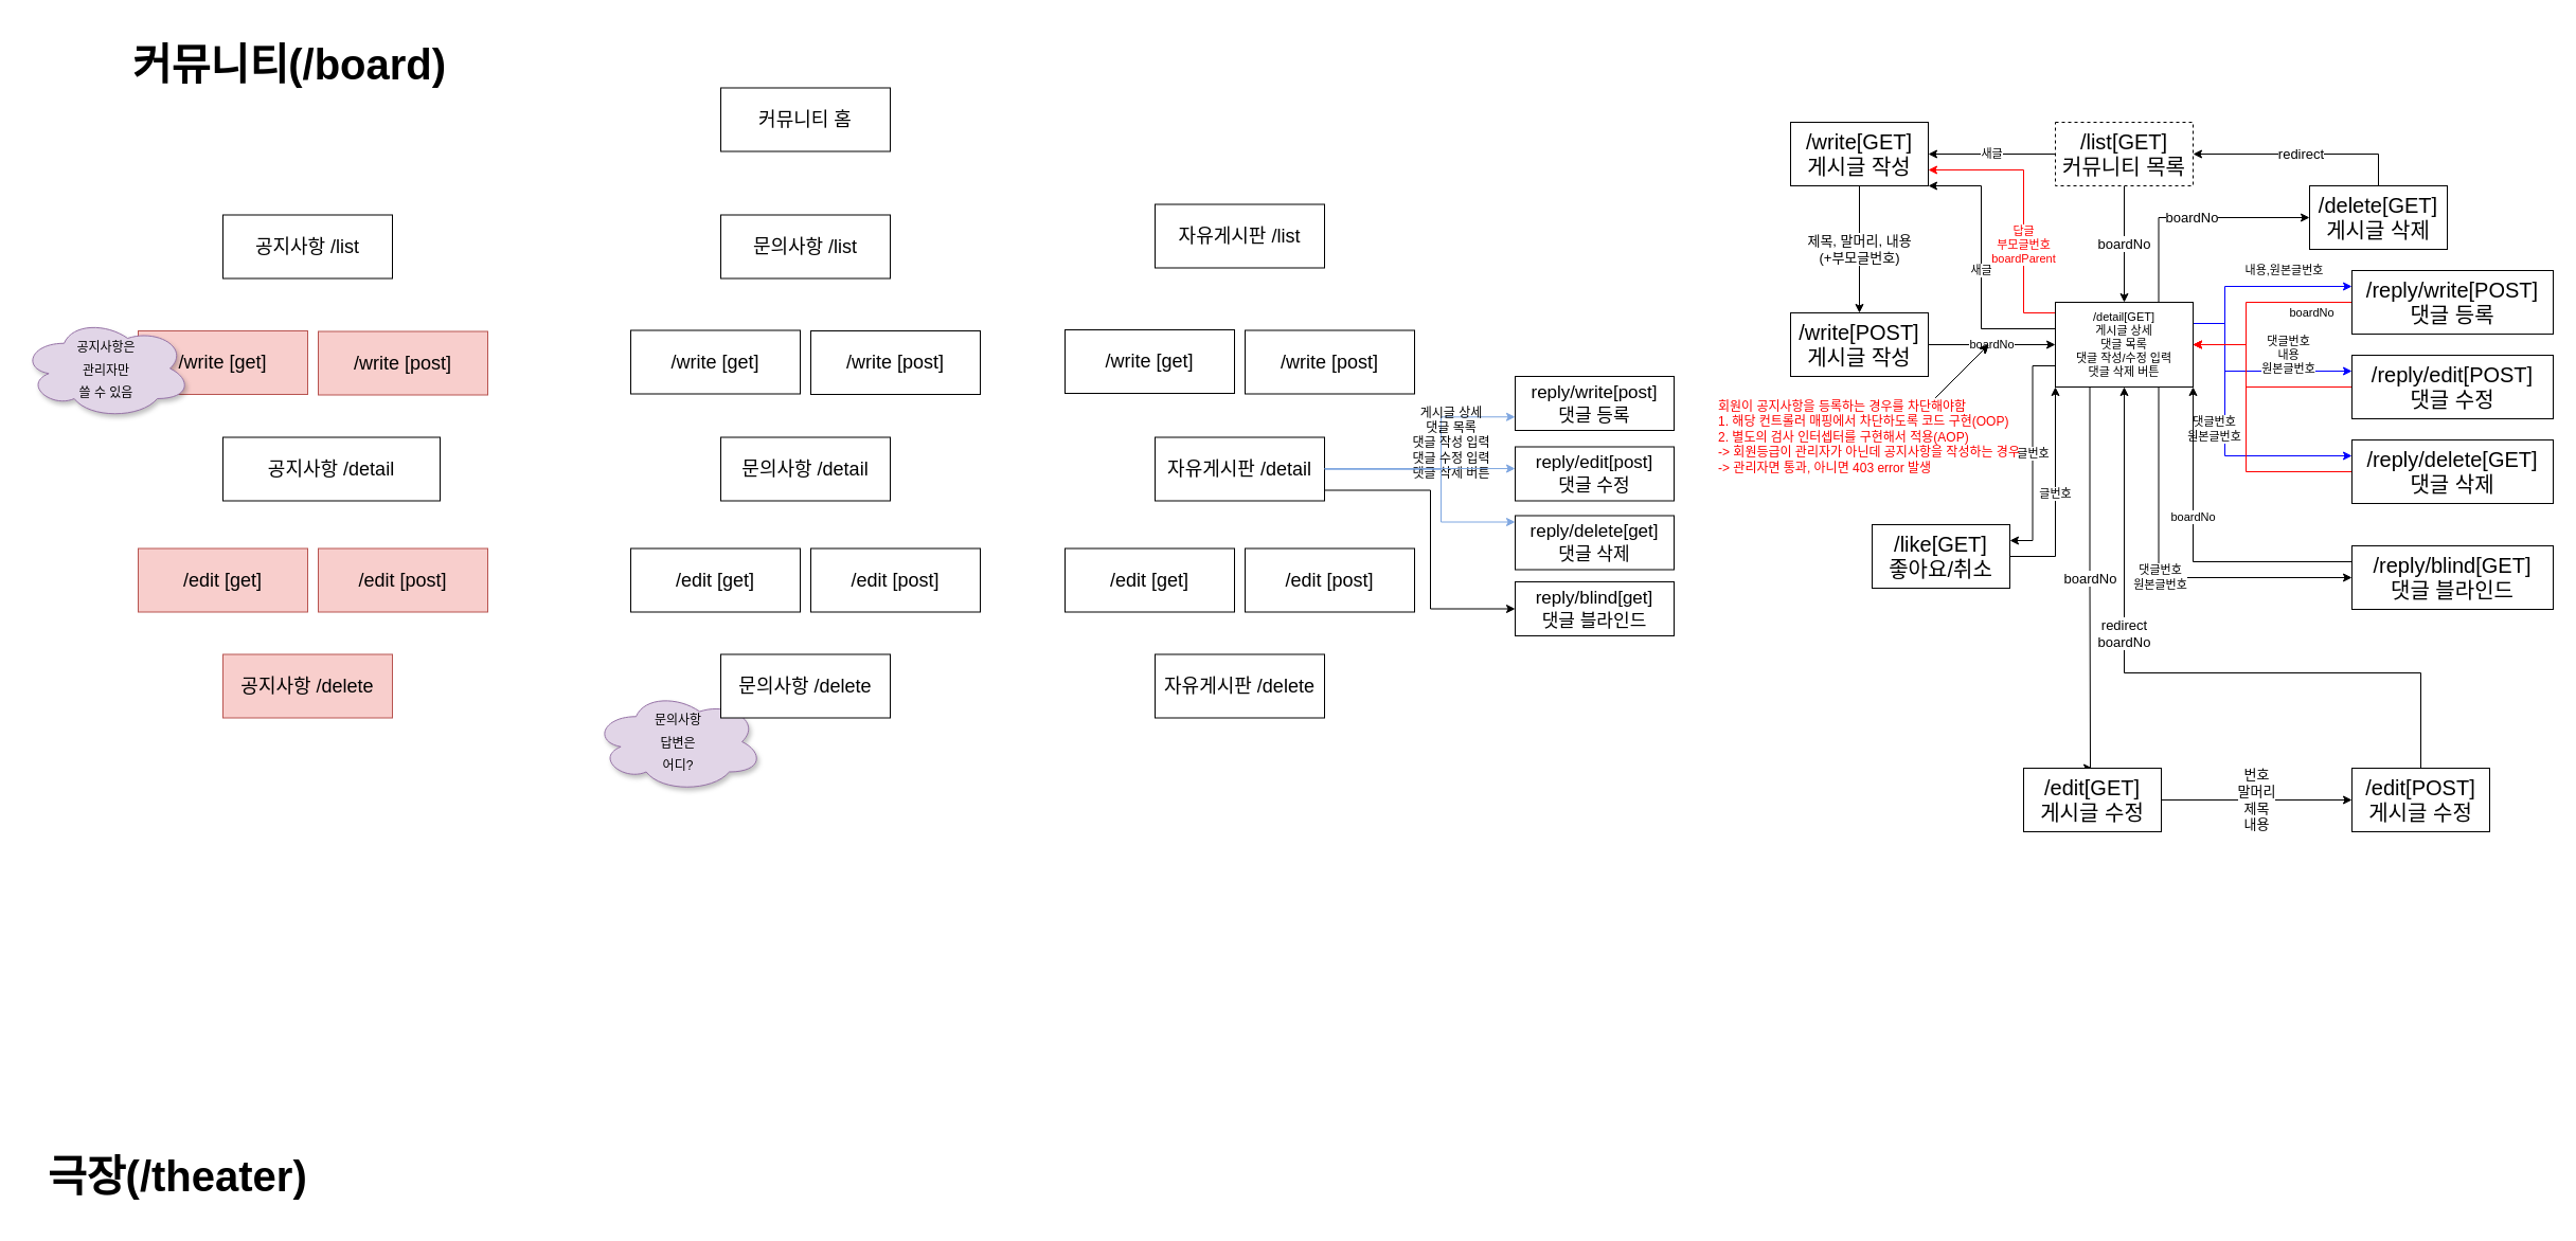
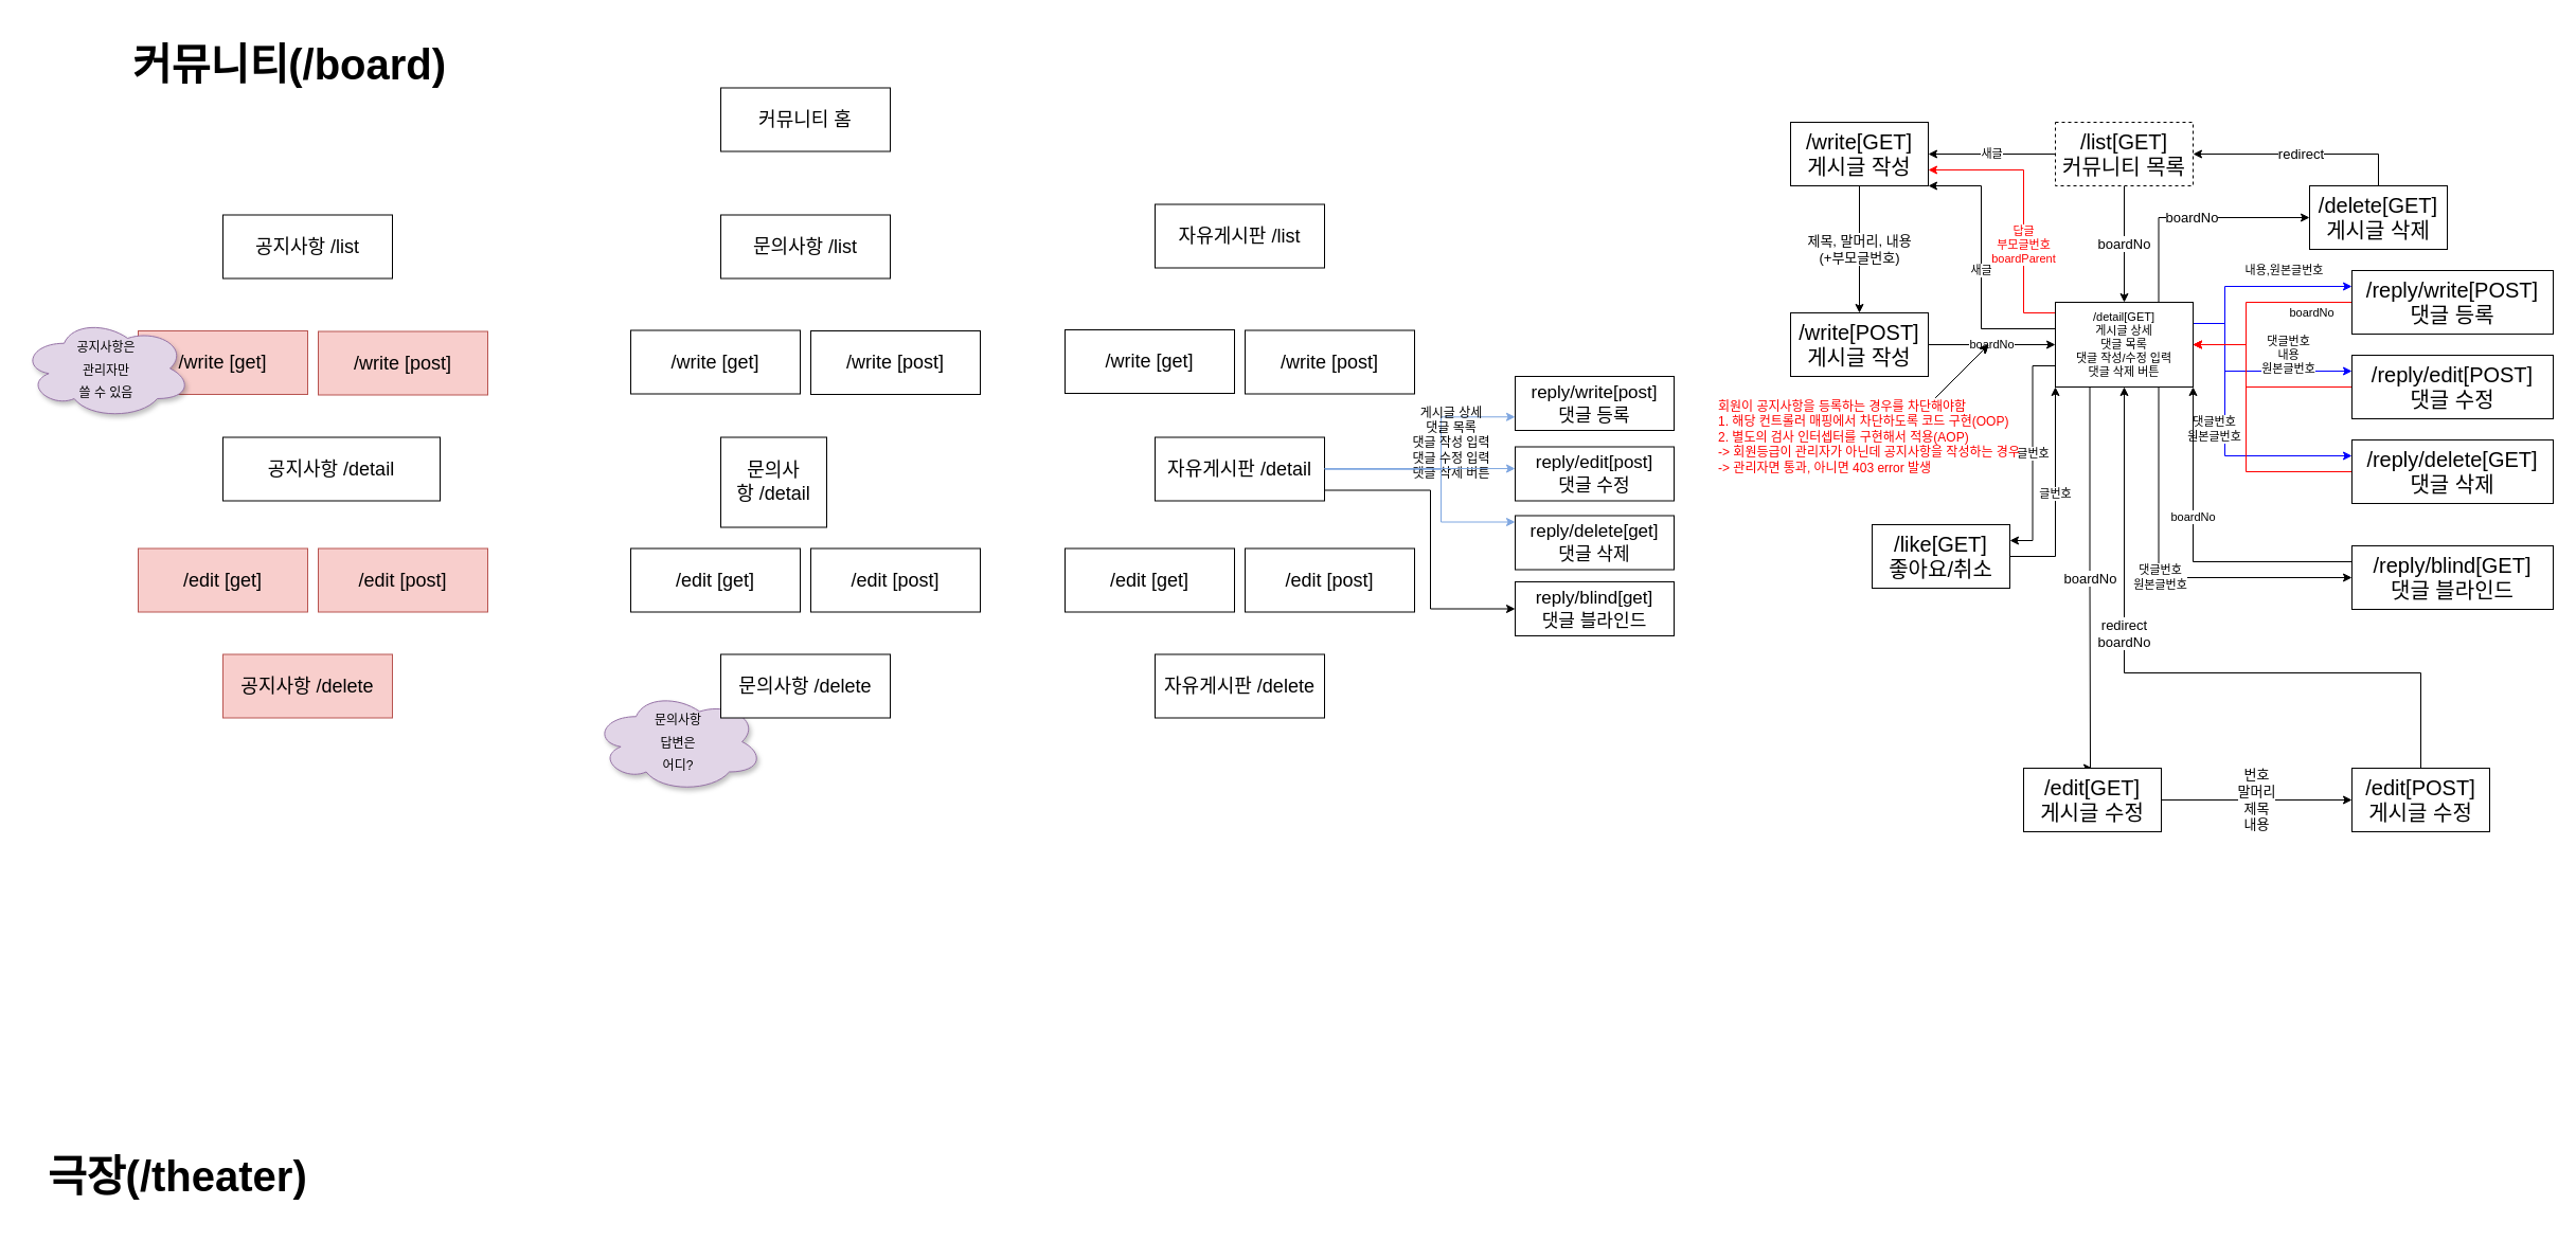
- <mxCell id="51" value="문의사항&amp;nbsp;/detail" style="rounded=0;whiteSpace=wrap;html=1;fontSize=18;" vertex="1" parent="1"><mxGeometry x="680" y="412.5" width="160" height="60" as="geometry" /></mxCell>
+ <mxCell id="51" value="문의사항&amp;nbsp;/detail" style="rounded=0;whiteSpace=wrap;html=1;fontSize=18;" vertex="1" parent="1"><mxGeometry x="680" y="412.5" width="100" height="85" as="geometry" /></mxCell>
